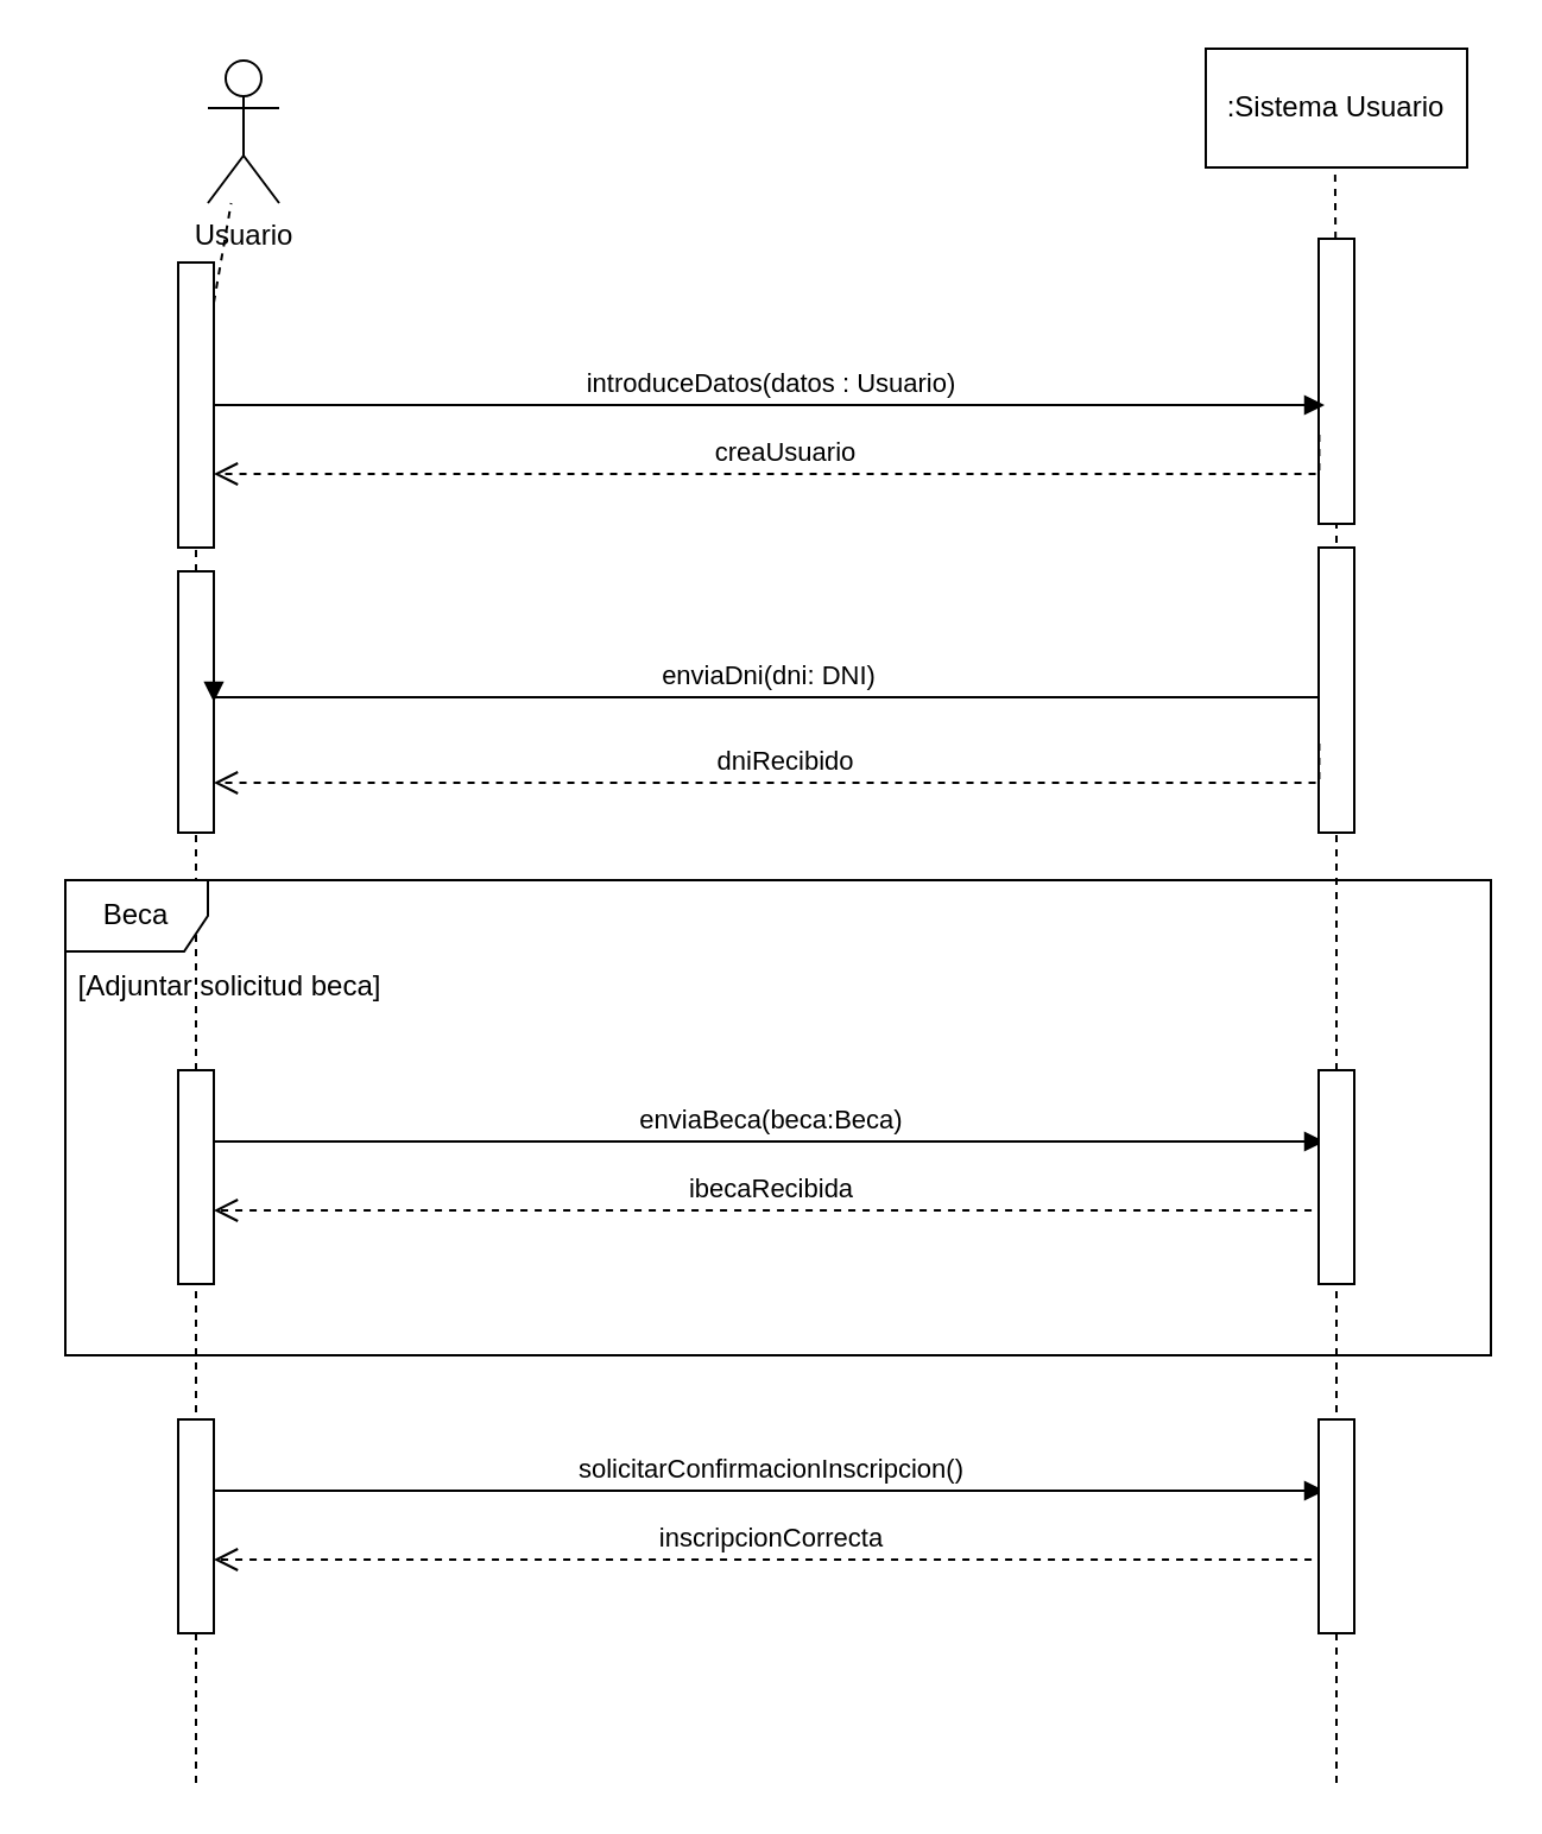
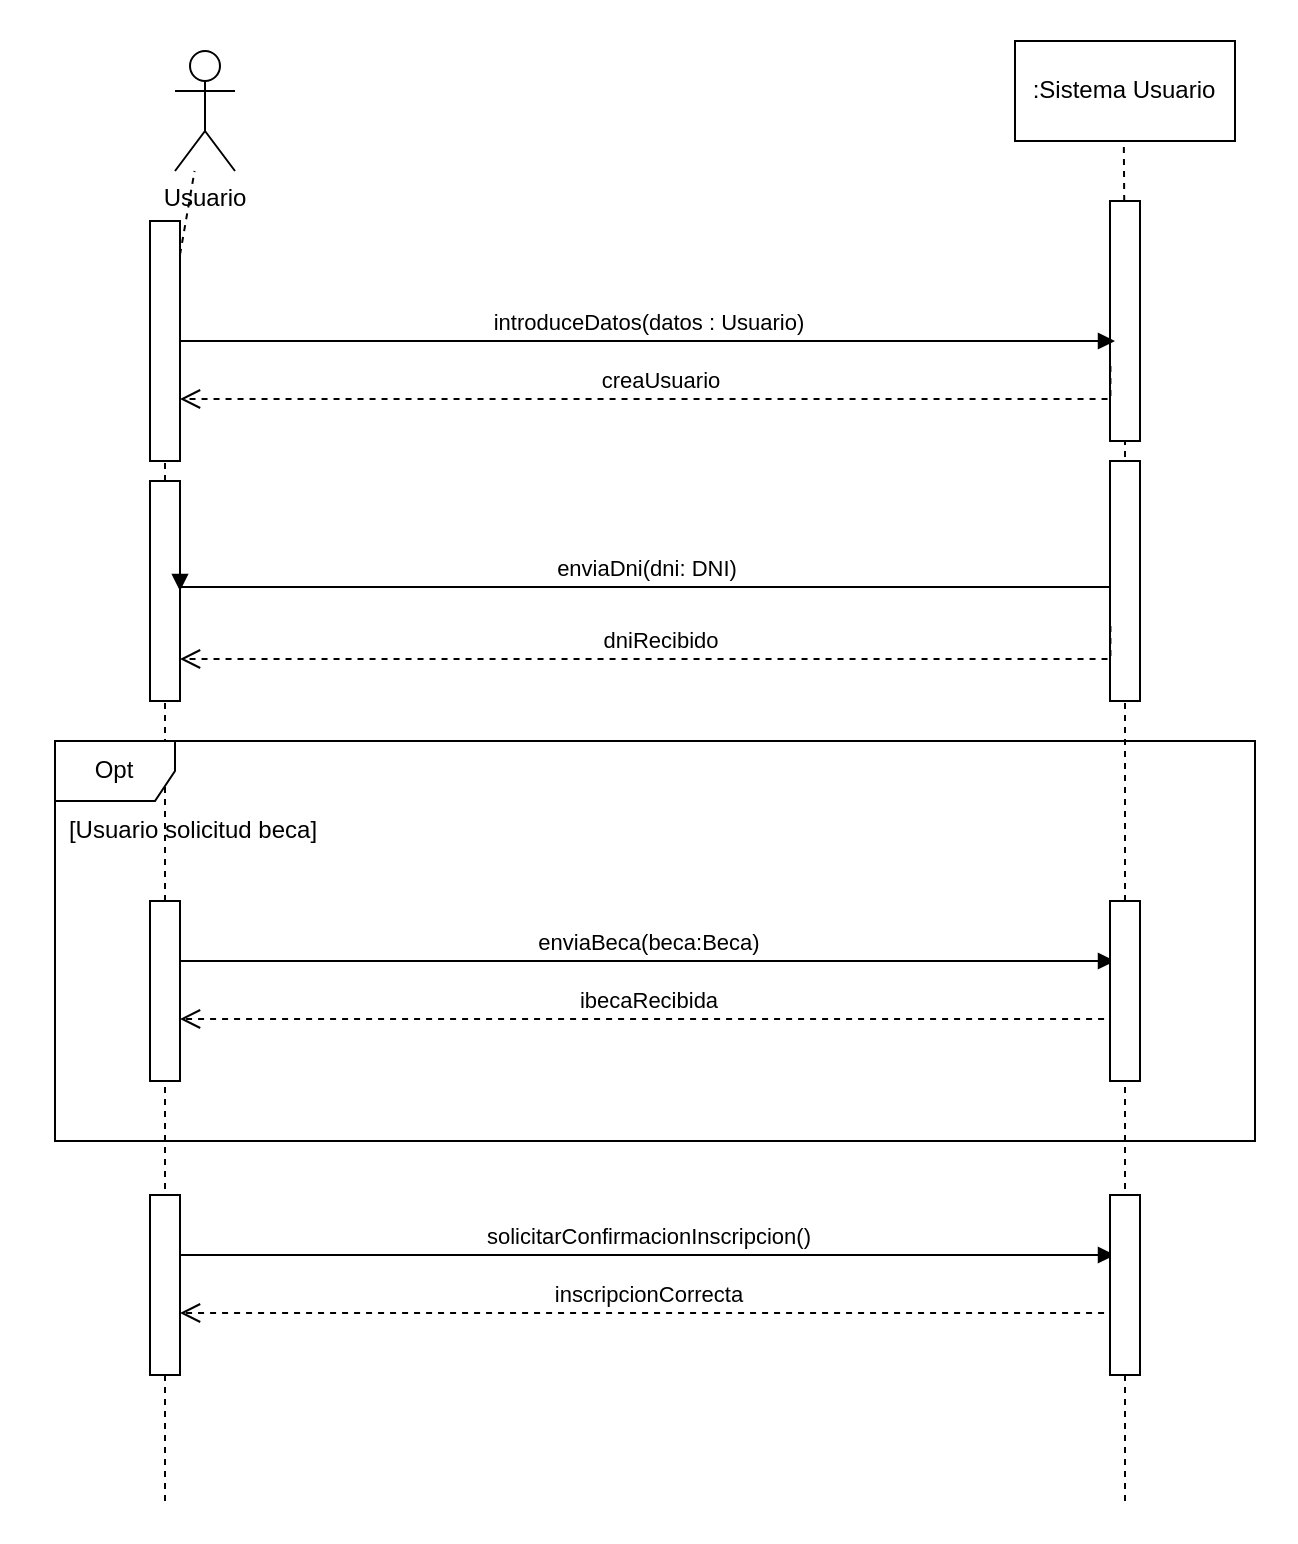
- <mxCell id="15" value="Beca" style="shape=umlFrame;whiteSpace=wrap;html=1;pointerEvents=0;" vertex="1" parent="1"><mxGeometry x="27" y="370" width="600" height="200" as="geometry" /></mxCell>
+ <mxCell id="15" value="Opt" style="shape=umlFrame;whiteSpace=wrap;html=1;pointerEvents=0;" vertex="1" parent="1"><mxGeometry x="27" y="370" width="600" height="200" as="geometry" /></mxCell>
- <mxCell id="16" value="[Adjuntar solicitud beca]" style="text;html=1;align=center;verticalAlign=middle;resizable=0;points=[];autosize=1;strokeColor=none;fillColor=none;" vertex="1" parent="1"><mxGeometry x="20.5" y="400" width="150" height="30" as="geometry" /></mxCell>
+ <mxCell id="16" value="[Usuario solicitud beca]" style="text;html=1;align=center;verticalAlign=middle;resizable=0;points=[];autosize=1;strokeColor=none;fillColor=none;" vertex="1" parent="1"><mxGeometry x="20.5" y="400" width="150" height="30" as="geometry" /></mxCell>
